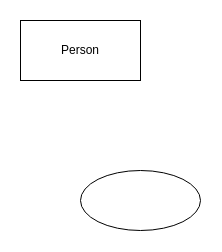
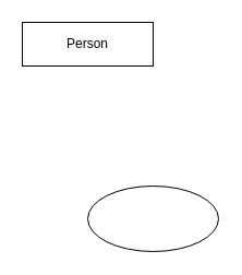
- <mxCell id="2" value="Person" style="rounded=0;whiteSpace=wrap;html=1;" vertex="1" parent="1"><mxGeometry x="20" y="20" width="120" height="60" as="geometry" /></mxCell>
+ <mxCell id="2" value="Person" style="rounded=0;whiteSpace=wrap;html=1;" vertex="1" parent="1"><mxGeometry x="20" y="20" width="120" height="40" as="geometry" /></mxCell>
